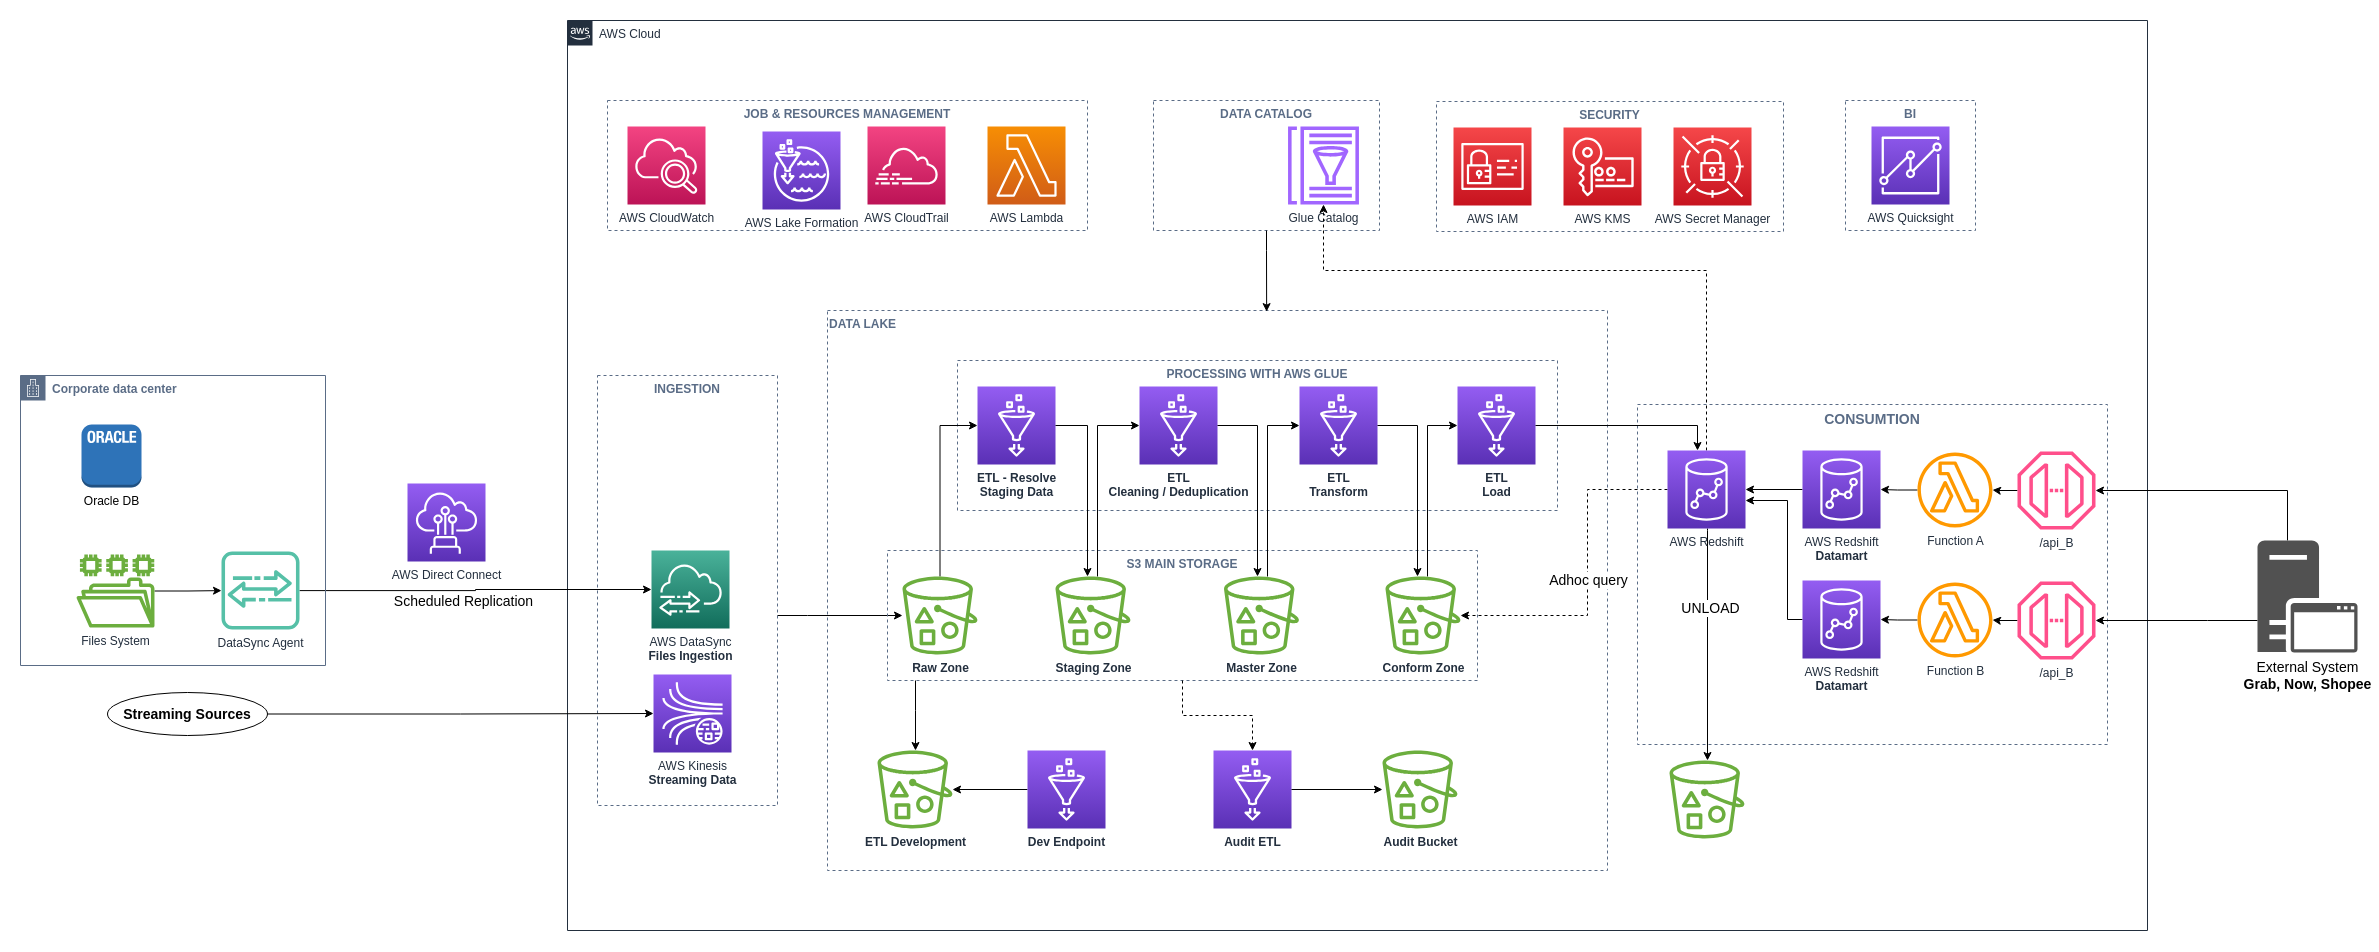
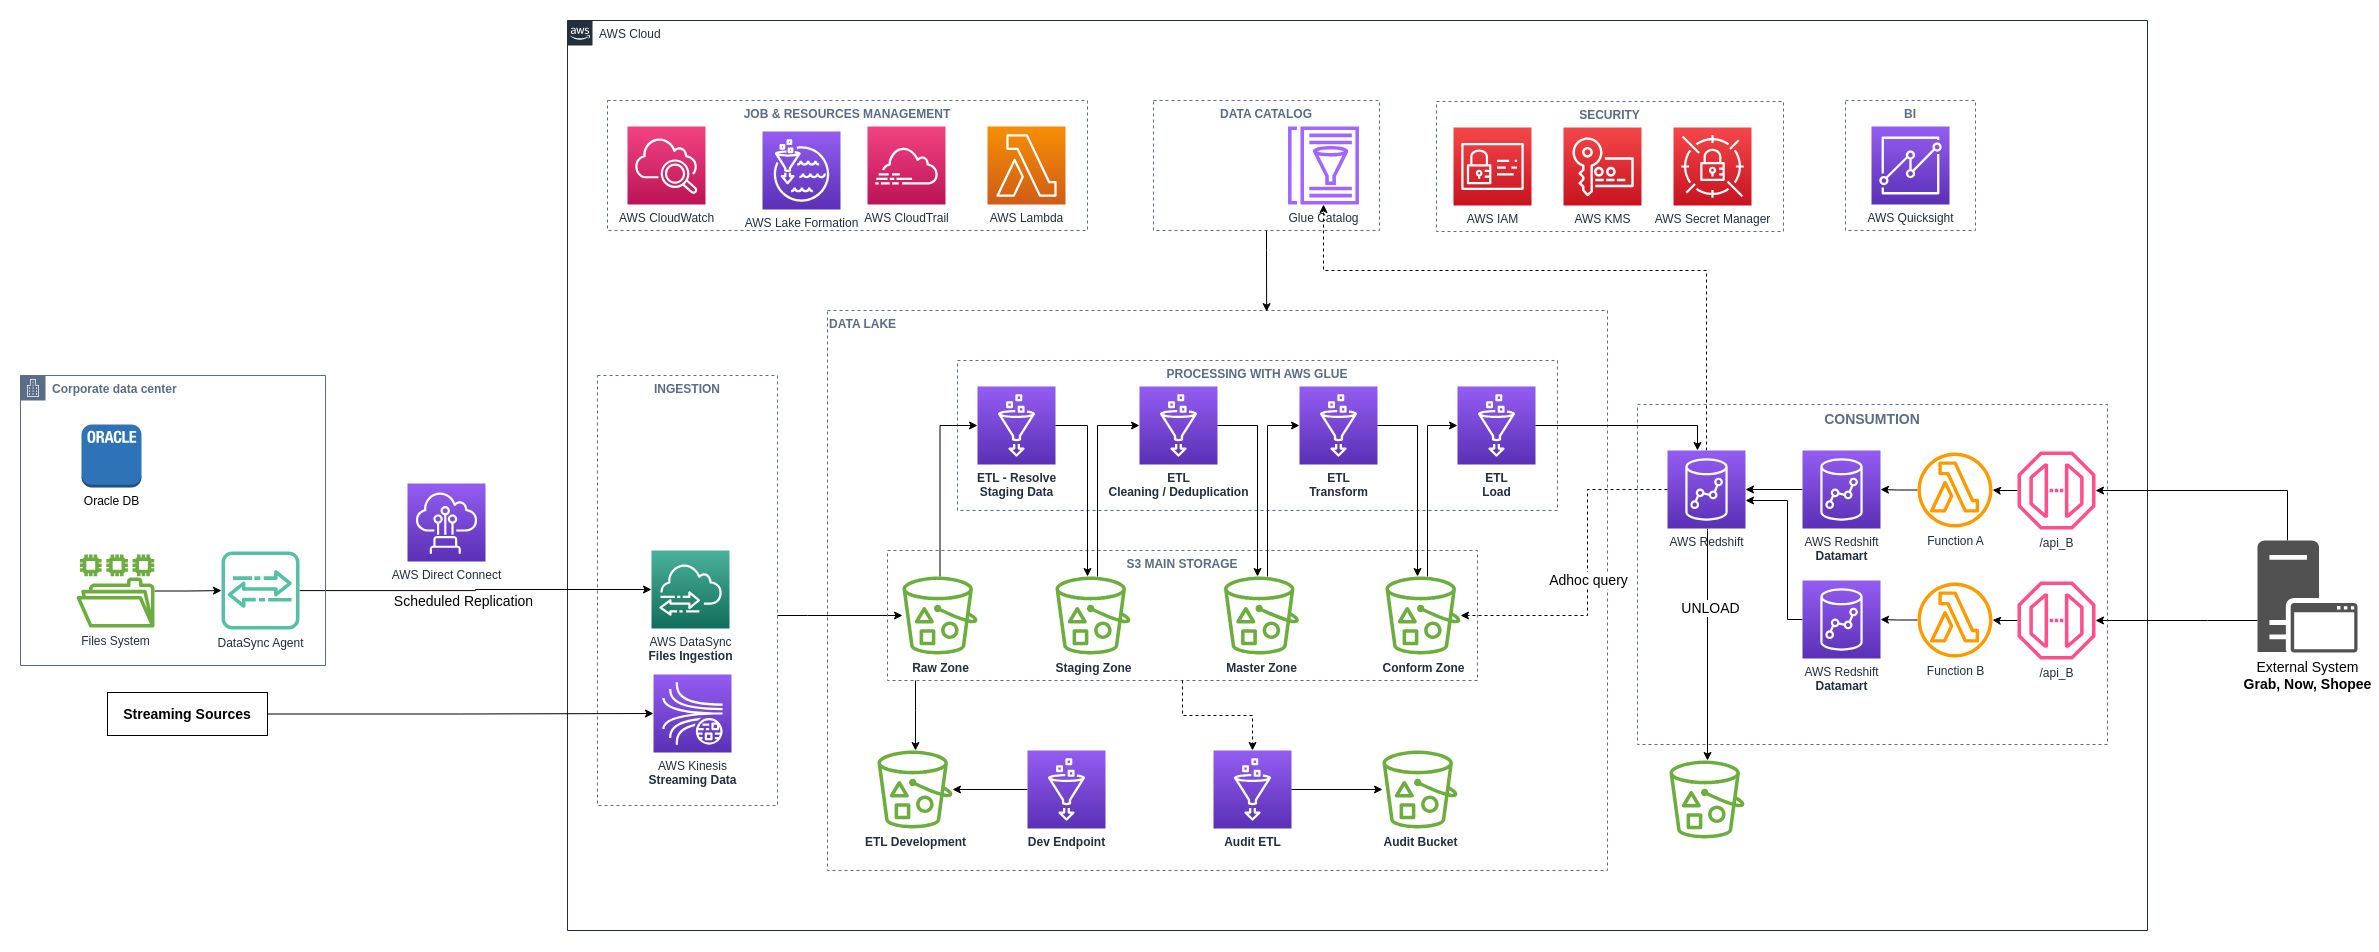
- <mxCell id="53" value="&lt;font style=&quot;font-size: 14px&quot;&gt;&lt;b&gt;Streaming Sources&lt;/b&gt;&lt;/font&gt;" style="ellipse;whiteSpace=wrap;html=1;align=center;" vertex="1" parent="1"><mxGeometry x="107" y="692" width="160" height="43" as="geometry" /></mxCell>
+ <mxCell id="53" value="&lt;font style=&quot;font-size: 14px&quot;&gt;&lt;b&gt;Streaming Sources&lt;/b&gt;&lt;/font&gt;" style="rounded=0;whiteSpace=wrap;html=1;align=center;" vertex="1" parent="1"><mxGeometry x="107" y="692" width="160" height="43" as="geometry" /></mxCell>
